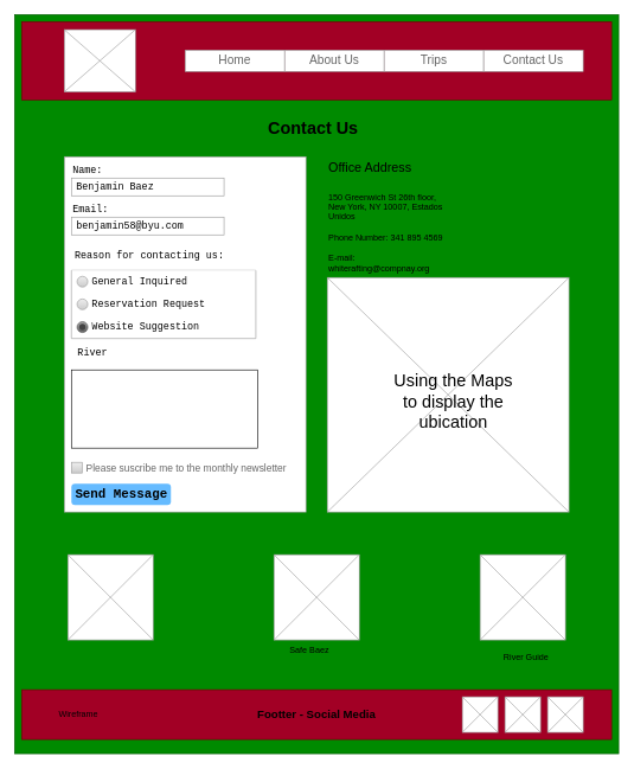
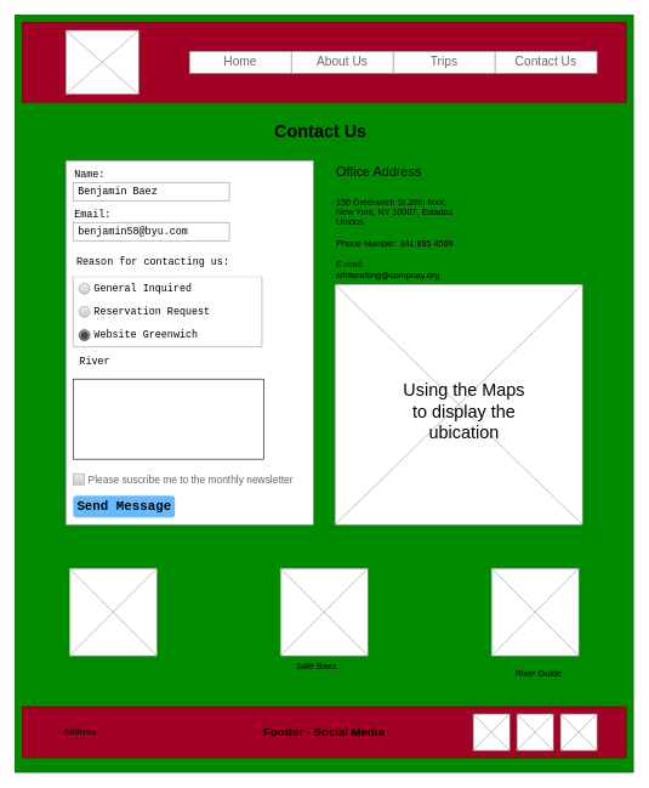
- <mxCell id="28" value="Website Suggestion" style="text;strokeColor=none;align=left;verticalAlign=middle;spacingLeft=27;spacingRight=10;overflow=hidden;points=[[0,0.5],[1,0.5]];portConstraint=eastwest;rotatable=0;whiteSpace=wrap;html=1;rSize=5;fillColor=none;fontColor=light-dark(#000000,#FFFFFF);fontSize=14;fontFamily=Courier New;" vertex="1" parent="23"><mxGeometry y="63.725" width="259.47" height="32.045" as="geometry" /></mxCell>
+ <mxCell id="28" value="Website Greenwich" style="text;strokeColor=none;align=left;verticalAlign=middle;spacingLeft=27;spacingRight=10;overflow=hidden;points=[[0,0.5],[1,0.5]];portConstraint=eastwest;rotatable=0;whiteSpace=wrap;html=1;rSize=5;fillColor=none;fontColor=light-dark(#000000,#FFFFFF);fontSize=14;fontFamily=Courier New;" vertex="1" parent="23"><mxGeometry y="63.725" width="259.47" height="32.045" as="geometry" /></mxCell>
- <mxCell id="43" value="Wireframe" style="text;html=1;align=center;verticalAlign=middle;whiteSpace=wrap;rounded=0;" vertex="1" parent="1"><mxGeometry x="80" y="990" width="60" height="30" as="geometry" /></mxCell>
+ <mxCell id="43" value="Address" style="text;html=1;align=center;verticalAlign=middle;whiteSpace=wrap;rounded=0;" vertex="1" parent="1"><mxGeometry x="80" y="990" width="60" height="30" as="geometry" /></mxCell>
